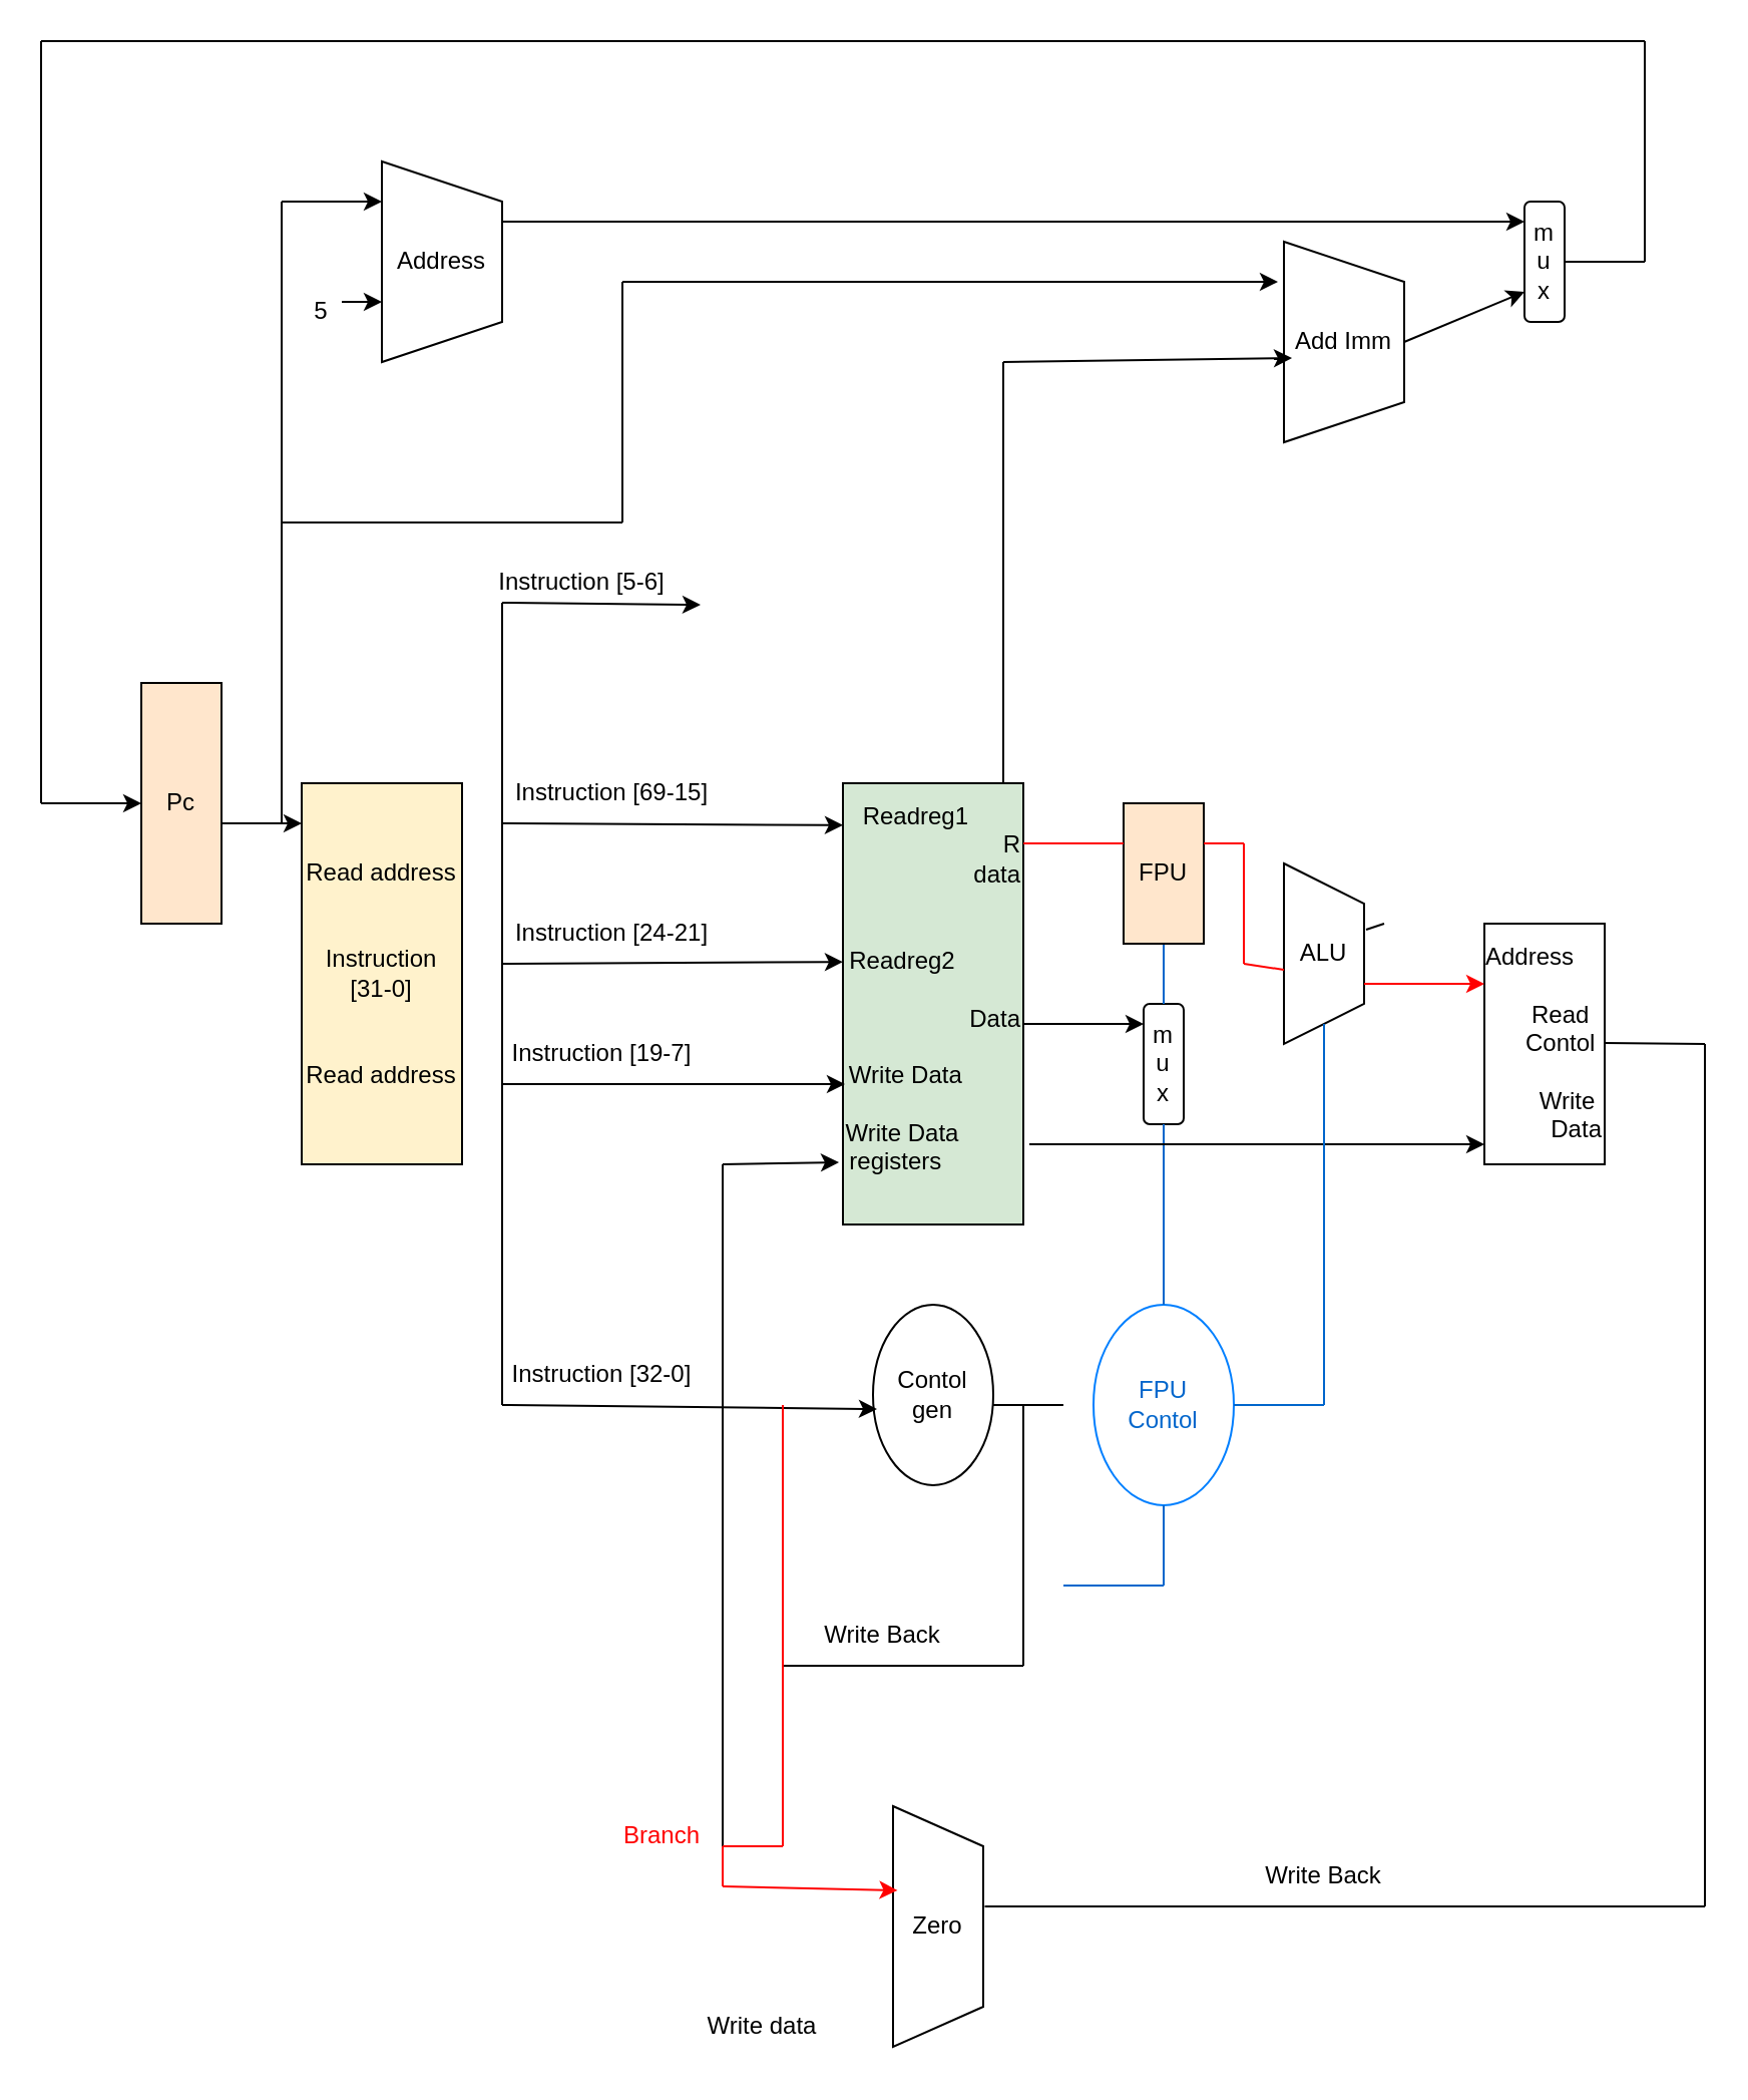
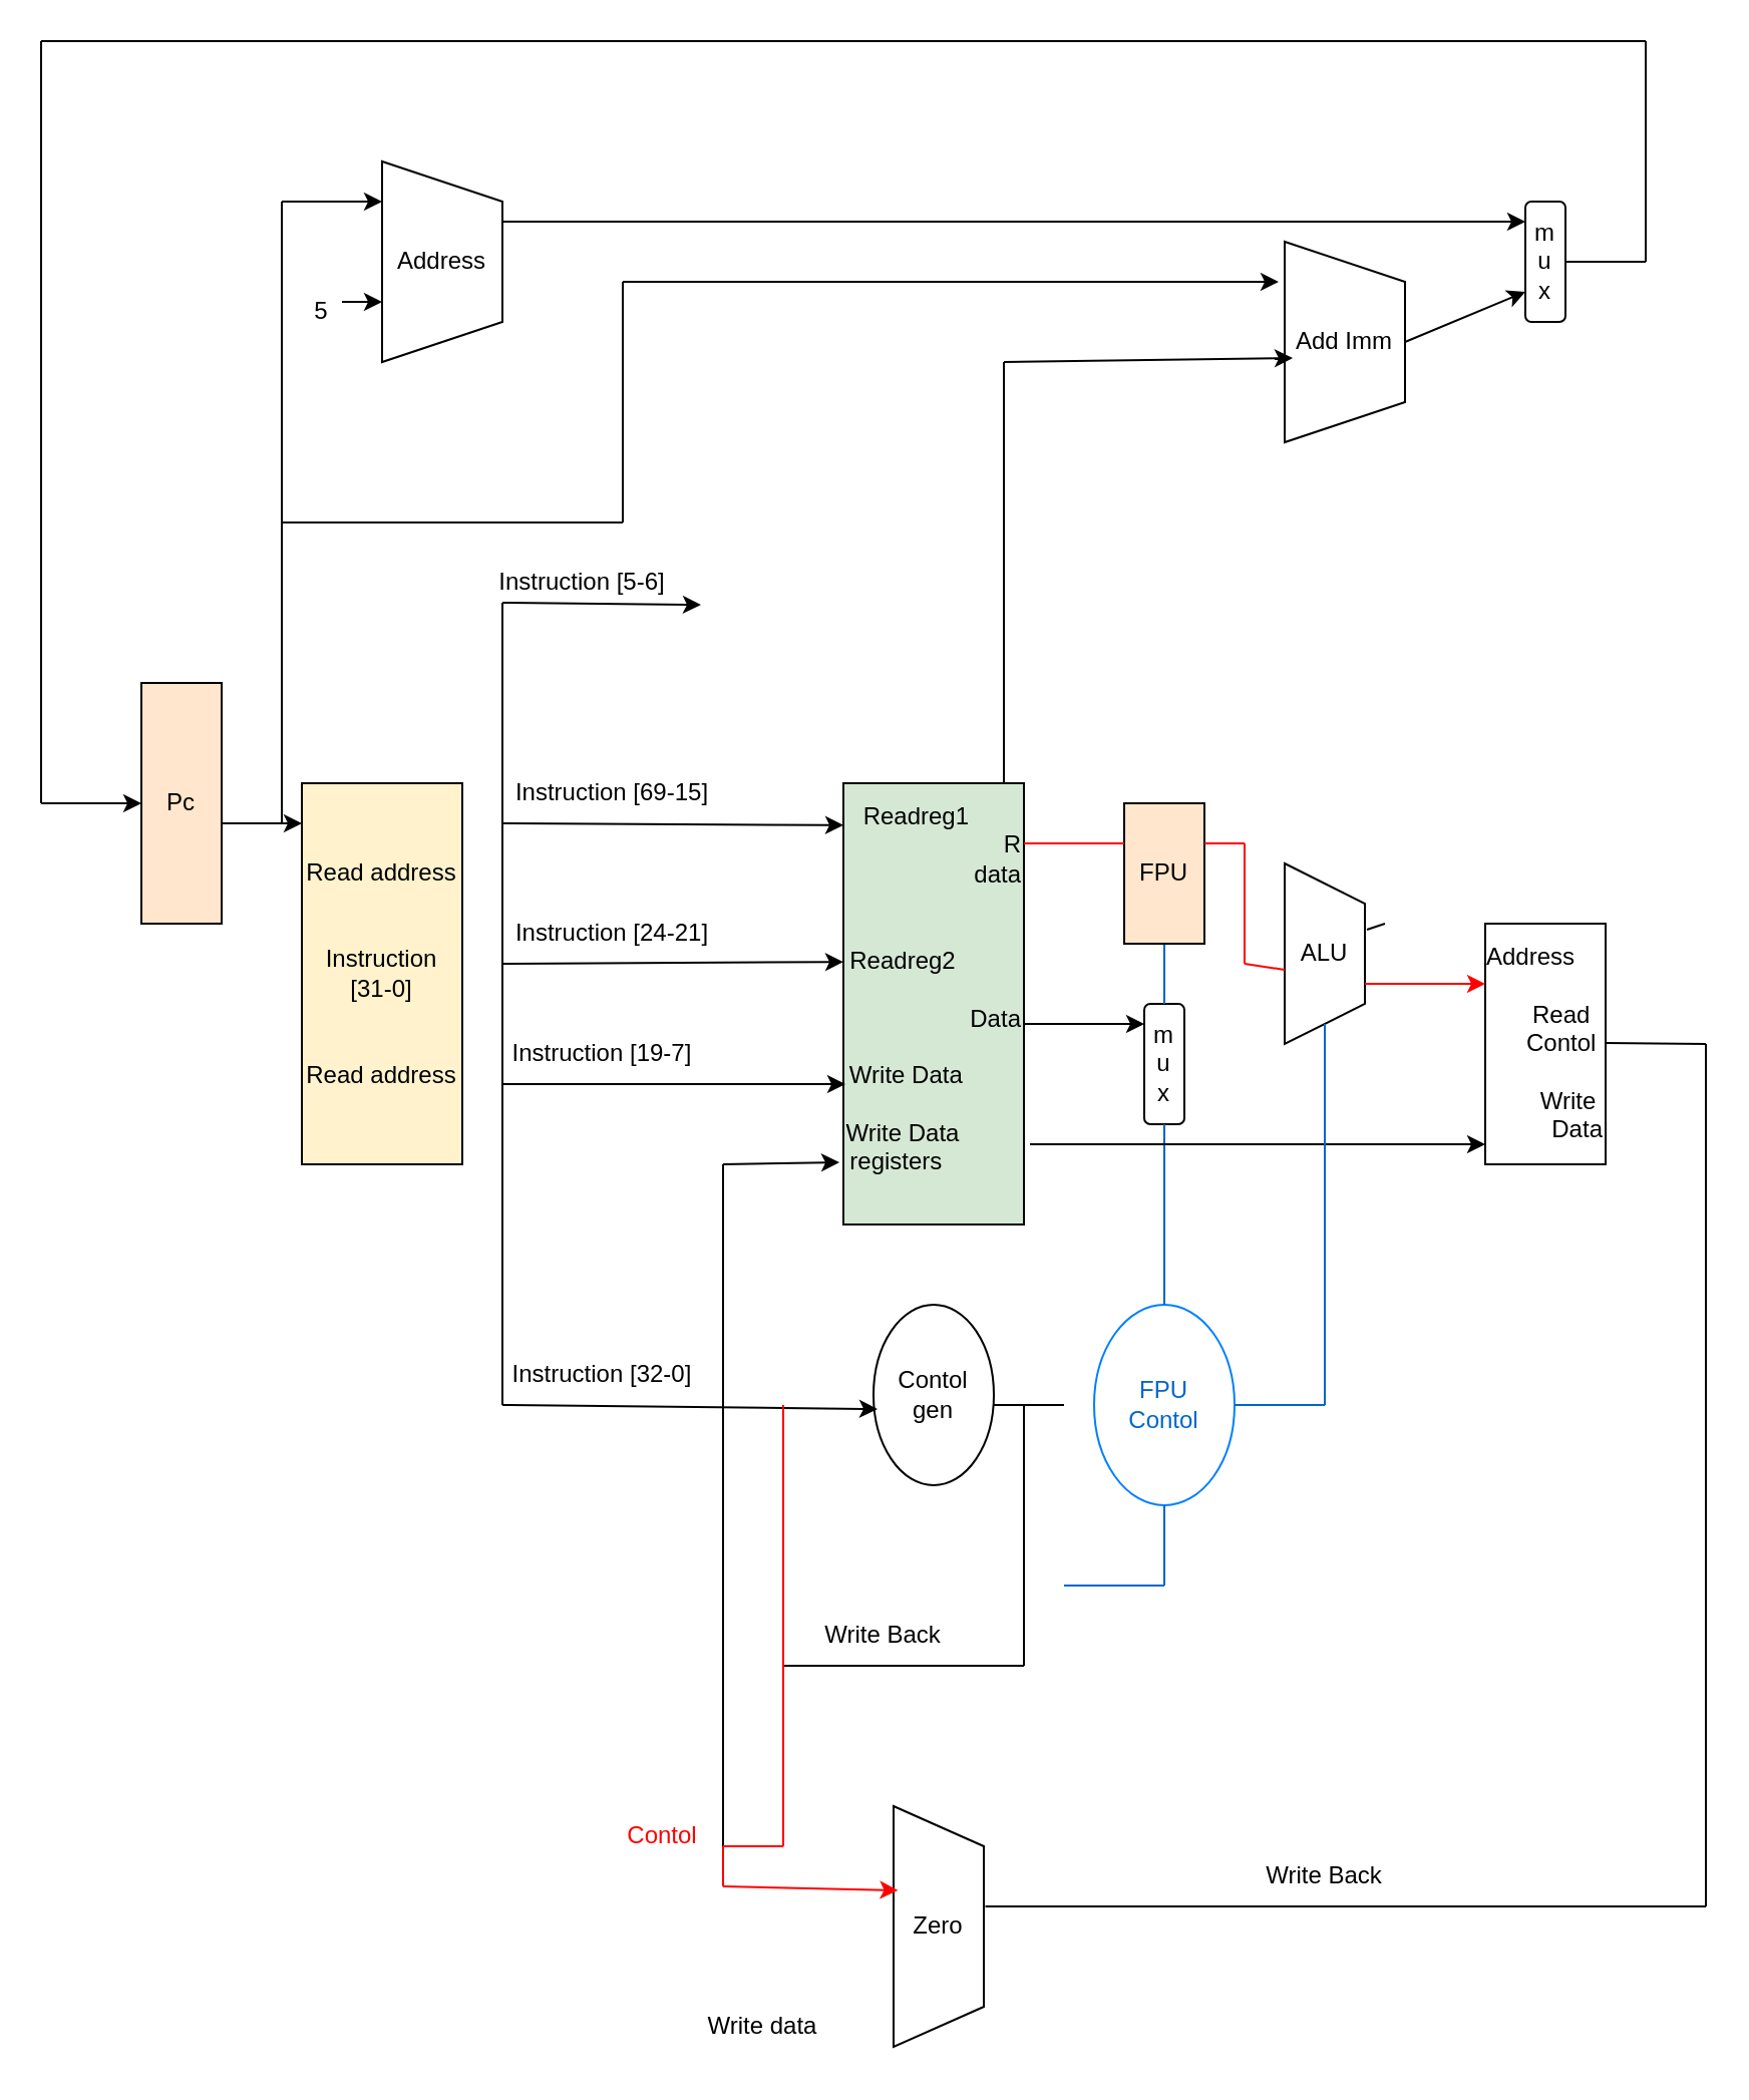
- <mxCell id="71" value="&lt;font color=&quot;#ff0000&quot;&gt;Branch&lt;/font&gt;" style="text;html=1;whiteSpace=wrap;strokeColor=none;fillColor=none;align=center;verticalAlign=middle;rounded=0;" parent="1" vertex="1"><mxGeometry x="300" y="900" width="60" height="30" as="geometry" /></mxCell>
+ <mxCell id="71" value="&lt;font color=&quot;#ff0000&quot;&gt;Contol&lt;/font&gt;" style="text;html=1;whiteSpace=wrap;strokeColor=none;fillColor=none;align=center;verticalAlign=middle;rounded=0;" parent="1" vertex="1"><mxGeometry x="300" y="900" width="60" height="30" as="geometry" /></mxCell>
